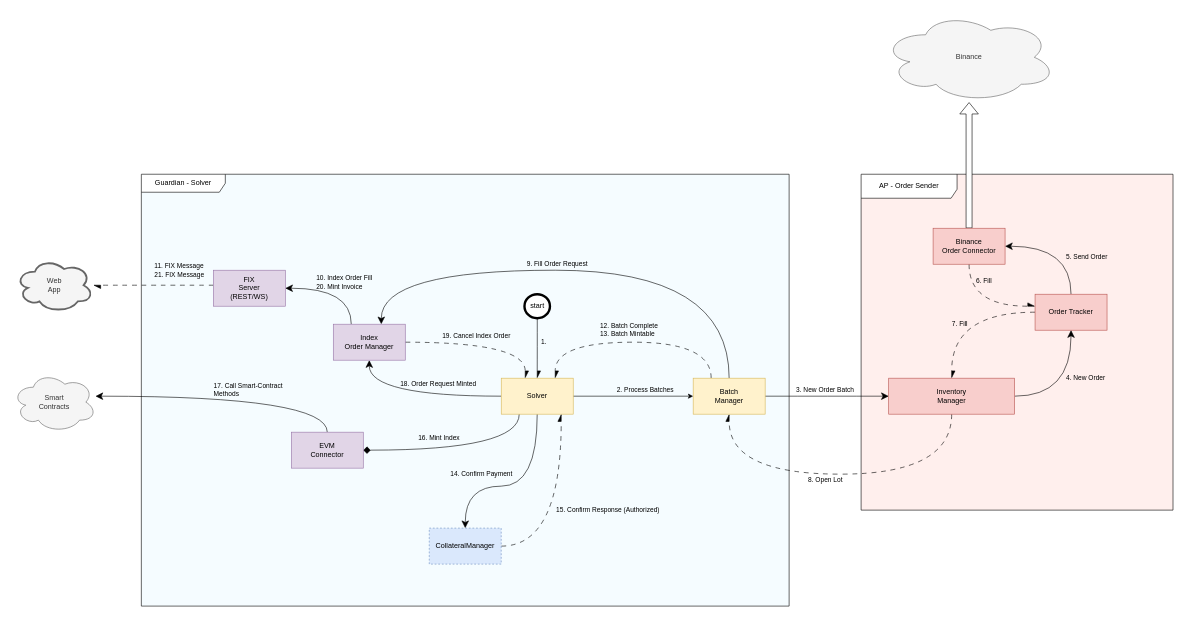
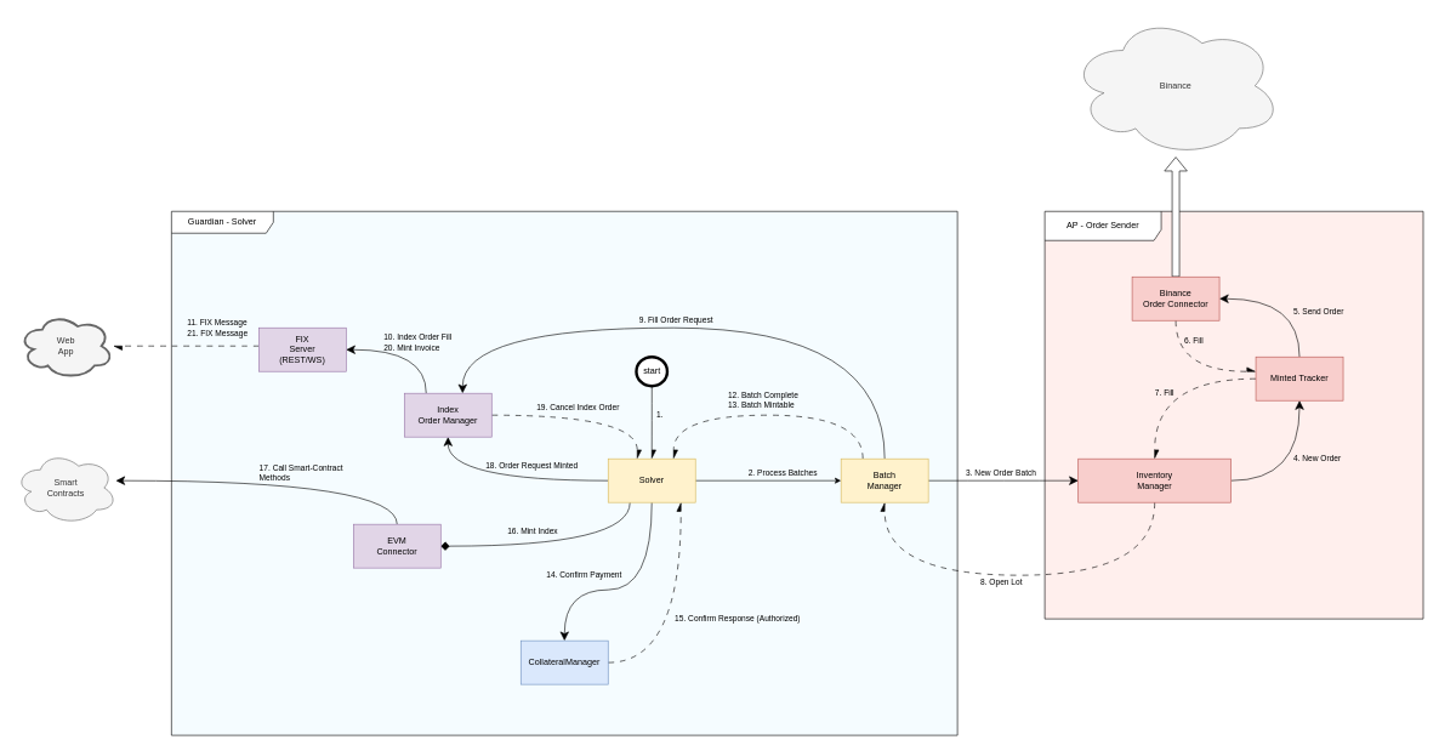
- <mxCell id="22" value="Binance" style="ellipse;shape=cloud;whiteSpace=wrap;html=1;fillColor=#f5f5f5;fontColor=#333333;strokeColor=#666666;labelBackgroundColor=none;" vertex="1" parent="1"><mxGeometry x="1470" y="20" width="290" height="150" as="geometry" /></mxCell>
+ <mxCell id="22" value="Binance" style="ellipse;shape=cloud;whiteSpace=wrap;html=1;fillColor=#f5f5f5;fontColor=#333333;strokeColor=#666666;labelBackgroundColor=none;" vertex="1" parent="1"><mxGeometry x="1470" y="20" width="290" height="195" as="geometry" /></mxCell>
- <mxCell id="9" value="&lt;div&gt;&lt;span style=&quot;&quot;&gt;Order Tracker&lt;/span&gt;&lt;br&gt;&lt;/div&gt;" style="rounded=0;whiteSpace=wrap;html=1;fillColor=#f8cecc;strokeColor=#b85450;labelBackgroundColor=none;" vertex="1" parent="1"><mxGeometry x="1725" y="490" width="120" height="60" as="geometry" /></mxCell>
+ <mxCell id="9" value="&lt;div&gt;&lt;span style=&quot;&quot;&gt;Minted Tracker&lt;/span&gt;&lt;br&gt;&lt;/div&gt;" style="rounded=0;whiteSpace=wrap;html=1;fillColor=#f8cecc;strokeColor=#b85450;labelBackgroundColor=none;" vertex="1" parent="1"><mxGeometry x="1725" y="490" width="120" height="60" as="geometry" /></mxCell>
- <mxCell id="33" value="&lt;div&gt;CollateralManager&lt;/div&gt;" style="rounded=0;whiteSpace=wrap;html=1;labelBackgroundColor=none;fillColor=#dae8fc;strokeColor=#6c8ebf;dashed=1;" vertex="1" parent="1"><mxGeometry x="715" y="880" width="120" height="60" as="geometry" /></mxCell>
+ <mxCell id="33" value="&lt;div&gt;CollateralManager&lt;/div&gt;" style="rounded=0;whiteSpace=wrap;html=1;labelBackgroundColor=none;fillColor=#dae8fc;strokeColor=#6c8ebf;" vertex="1" parent="1"><mxGeometry x="715" y="880" width="120" height="60" as="geometry" /></mxCell>
